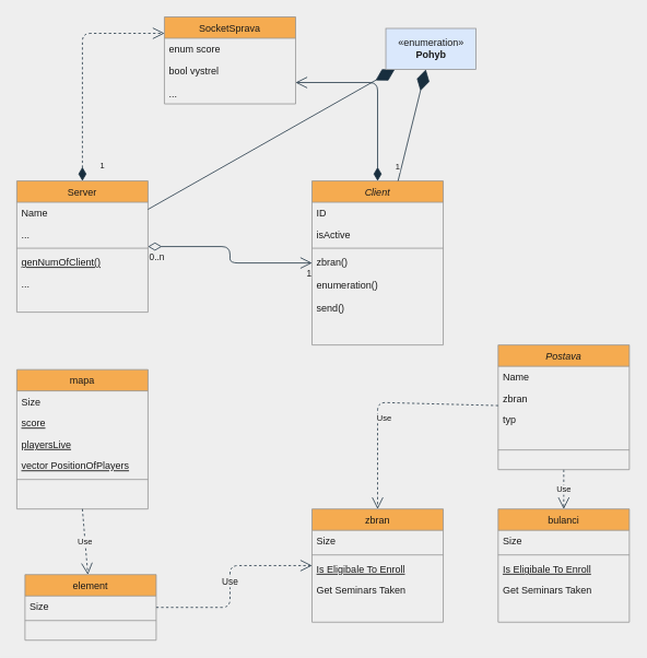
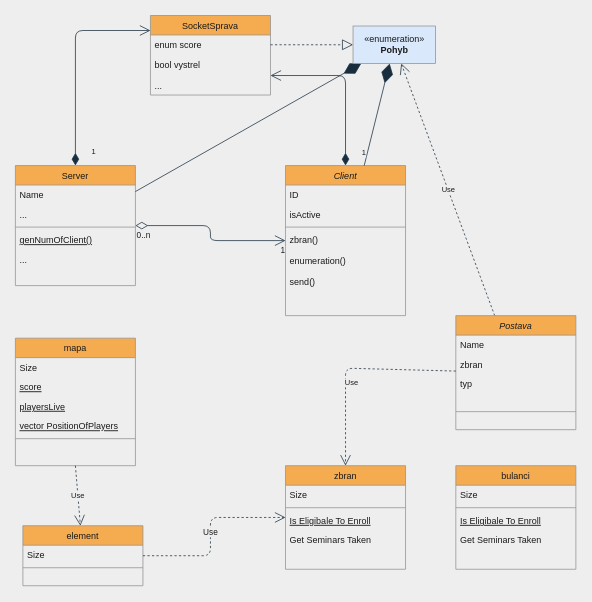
+ <mxCell id="55" value="" style="endArrow=block;dashed=1;endFill=0;endSize=12;html=1;strokeColor=#182E3E;fontColor=#1A1A1A;labelBackgroundColor=#EEEEEE;" parent="1" source="35" target="54" edge="1"><mxGeometry width="160" relative="1" as="geometry"><mxPoint x="80" y="150" as="sourcePoint" /><mxPoint x="240" y="150" as="targetPoint" /></mxGeometry></mxCell>
- <mxCell id="50" value="1" style="endArrow=open;html=1;endSize=12;startArrow=diamondThin;startSize=14;startFill=1;edgeStyle=orthogonalEdgeStyle;align=left;verticalAlign=bottom;fontSize=10;exitX=0.5;exitY=0;exitDx=0;exitDy=0;strokeColor=#182E3E;fontColor=#1A1A1A;labelBackgroundColor=#EEEEEE;dashed=1;" parent="1" source="9" target="34" edge="1"><mxGeometry x="-0.927" y="-20" relative="1" as="geometry"><mxPoint x="160" y="180" as="sourcePoint" /><mxPoint x="320" y="180" as="targetPoint" /><Array as="points"><mxPoint x="100" y="40" /></Array><mxPoint as="offset" /></mxGeometry></mxCell>
+ <mxCell id="50" value="1" style="endArrow=open;html=1;endSize=12;startArrow=diamondThin;startSize=14;startFill=1;edgeStyle=orthogonalEdgeStyle;align=left;verticalAlign=bottom;fontSize=10;exitX=0.5;exitY=0;exitDx=0;exitDy=0;strokeColor=#182E3E;fontColor=#1A1A1A;labelBackgroundColor=#EEEEEE;" parent="1" source="9" target="34" edge="1"><mxGeometry x="-0.927" y="-20" relative="1" as="geometry"><mxPoint x="160" y="180" as="sourcePoint" /><mxPoint x="320" y="180" as="targetPoint" /><Array as="points"><mxPoint x="100" y="40" /></Array><mxPoint as="offset" /></mxGeometry></mxCell>
- <mxCell id="40" value="Use" style="endArrow=open;endSize=12;dashed=1;html=1;fontSize=10;strokeColor=#182E3E;fontColor=#1A1A1A;labelBackgroundColor=#EEEEEE;" parent="1" source="41" target="21" edge="1"><mxGeometry width="160" relative="1" as="geometry"><mxPoint x="250" y="310" as="sourcePoint" /><mxPoint x="410" y="310" as="targetPoint" /></mxGeometry></mxCell>
+ <mxCell id="40" value="Use" style="endArrow=open;endSize=12;dashed=1;html=1;fontSize=10;strokeColor=#182E3E;fontColor=#1A1A1A;labelBackgroundColor=#EEEEEE;" parent="1" source="41" target="54" edge="1"><mxGeometry width="160" relative="1" as="geometry"><mxPoint x="250" y="310" as="sourcePoint" /><mxPoint x="410" y="310" as="targetPoint" /></mxGeometry></mxCell>
